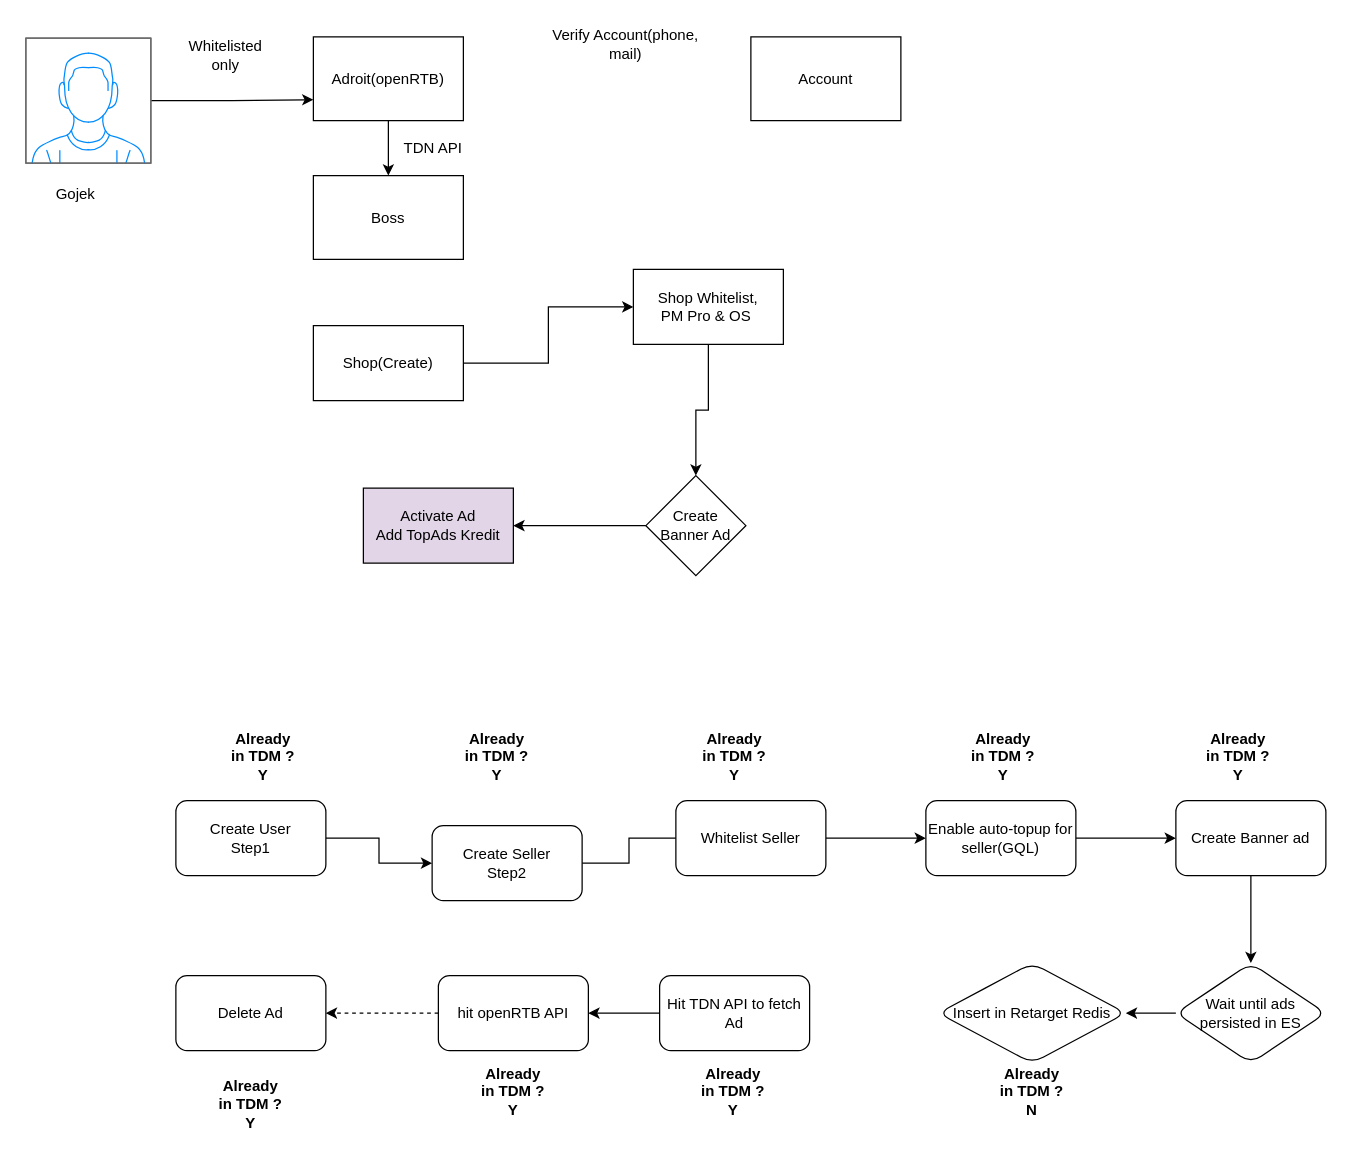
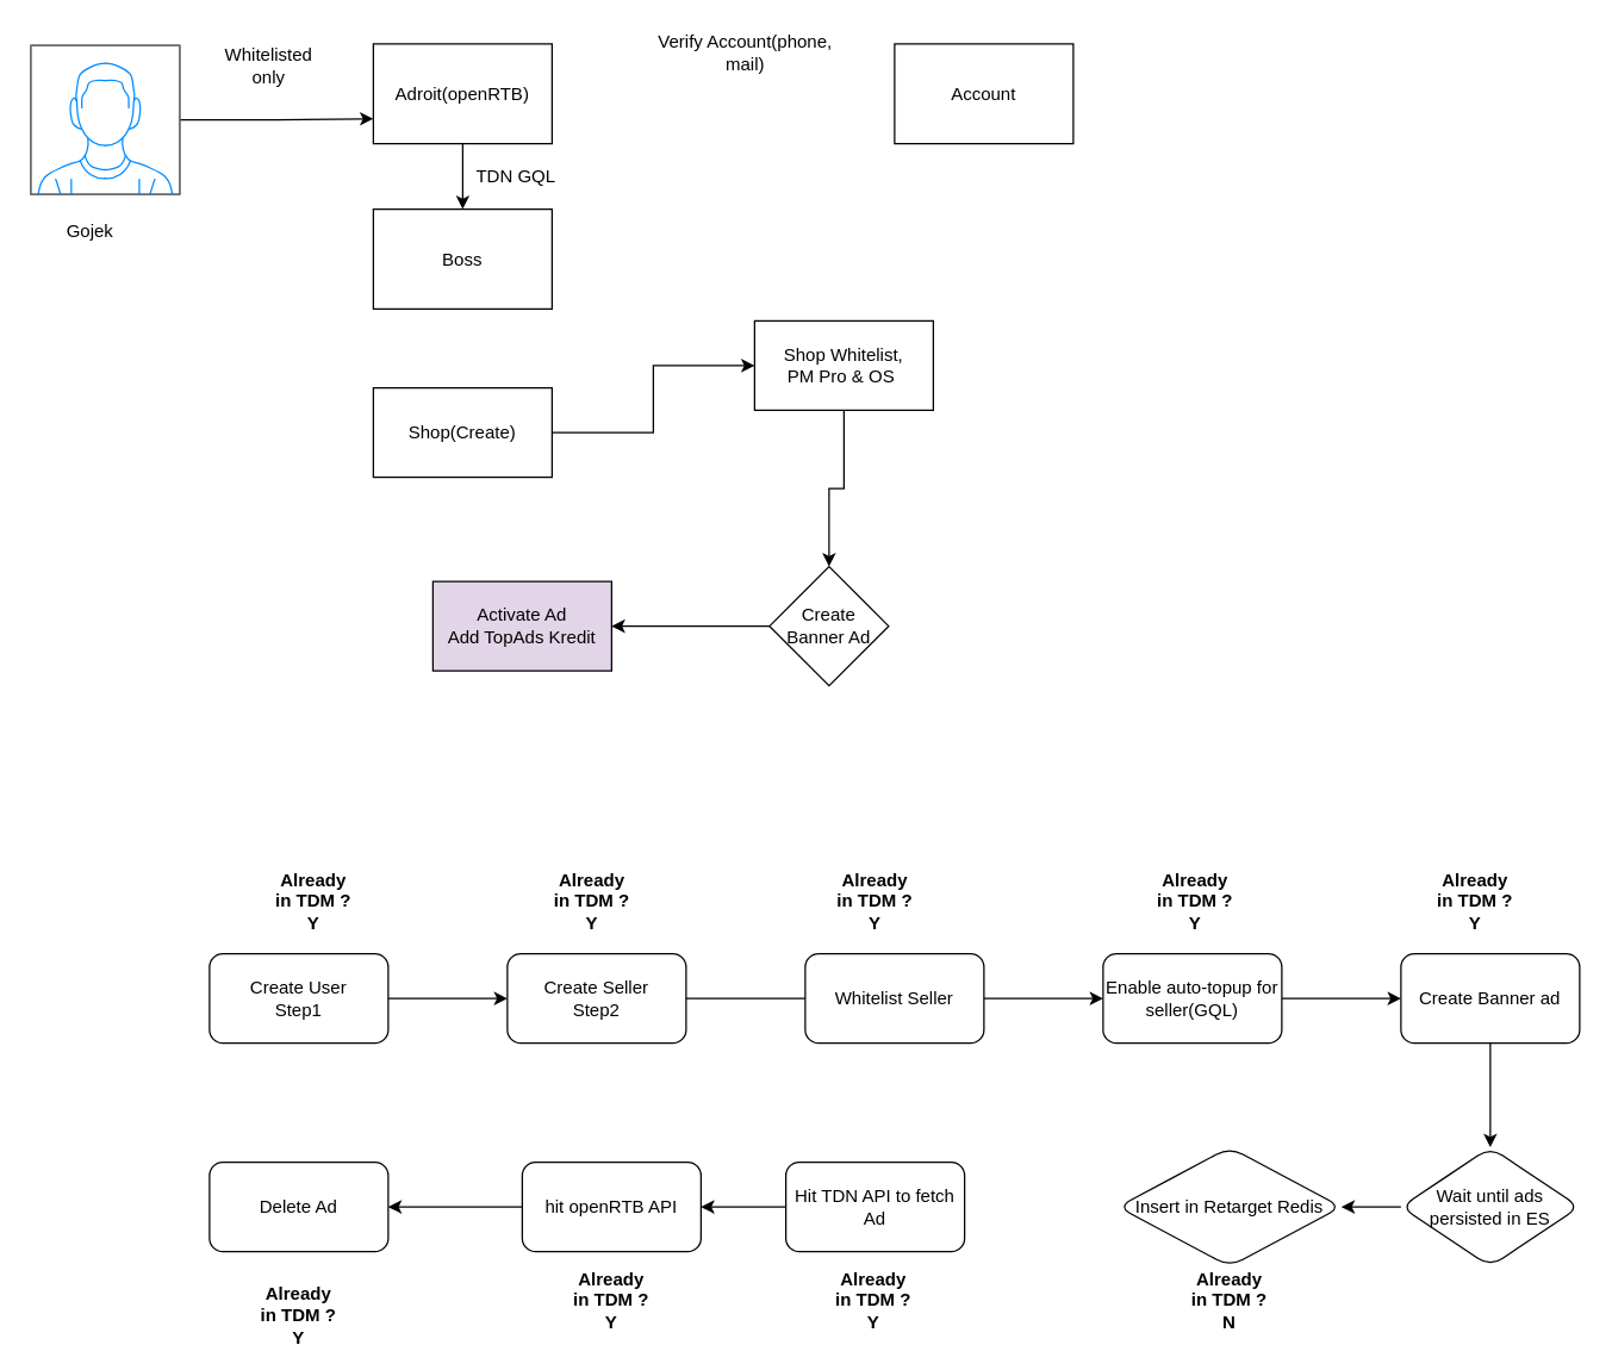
- <mxCell id="18" value="TDN API" style="text;html=1;strokeColor=none;fillColor=none;align=center;verticalAlign=middle;whiteSpace=wrap;rounded=0;" vertex="1" parent="1"><mxGeometry x="316" y="103" width="60" height="30" as="geometry" /></mxCell>
+ <mxCell id="18" value="TDN GQL" style="text;html=1;strokeColor=none;fillColor=none;align=center;verticalAlign=middle;whiteSpace=wrap;rounded=0;" vertex="1" parent="1"><mxGeometry x="316" y="103" width="60" height="30" as="geometry" /></mxCell>
- <mxCell id="22" value="Create Seller&lt;br&gt;Step2" style="whiteSpace=wrap;html=1;rounded=1;" vertex="1" parent="1"><mxGeometry x="345" y="660" width="120" height="60" as="geometry" /></mxCell>
+ <mxCell id="22" value="Create Seller&lt;br&gt;Step2" style="whiteSpace=wrap;html=1;rounded=1;" vertex="1" parent="1"><mxGeometry x="340" y="640" width="120" height="60" as="geometry" /></mxCell>
- <mxCell id="31" value="" style="edgeStyle=orthogonalEdgeStyle;rounded=0;orthogonalLoop=1;jettySize=auto;html=1;dashed=1;" edge="1" parent="1" source="32" target="40"><mxGeometry relative="1" as="geometry" /></mxCell>
+ <mxCell id="31" value="" style="edgeStyle=orthogonalEdgeStyle;rounded=0;orthogonalLoop=1;jettySize=auto;html=1;" edge="1" parent="1" source="32" target="40"><mxGeometry relative="1" as="geometry" /></mxCell>
